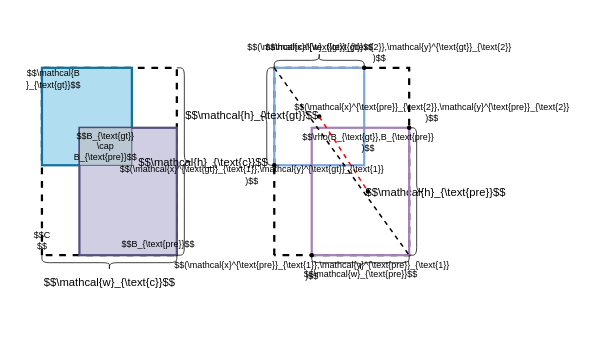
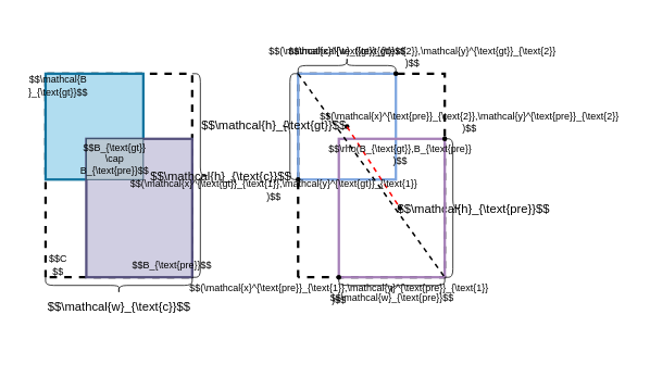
- <mxCell id="35" value="$$C&lt;br&gt;$$" style="text;html=1;align=center;verticalAlign=middle;resizable=0;points=[];autosize=1;strokeColor=none;fillColor=none;" vertex="1" parent="5"><mxGeometry x="10" y="252" width="50" height="40" as="geometry" /></mxCell>
+ <mxCell id="35" value="$$C&lt;br&gt;$$" style="text;html=1;align=center;verticalAlign=middle;resizable=0;points=[];autosize=1;strokeColor=none;fillColor=none;" vertex="1" parent="5"><mxGeometry x="25" y="257" width="50" height="40" as="geometry" /></mxCell>
